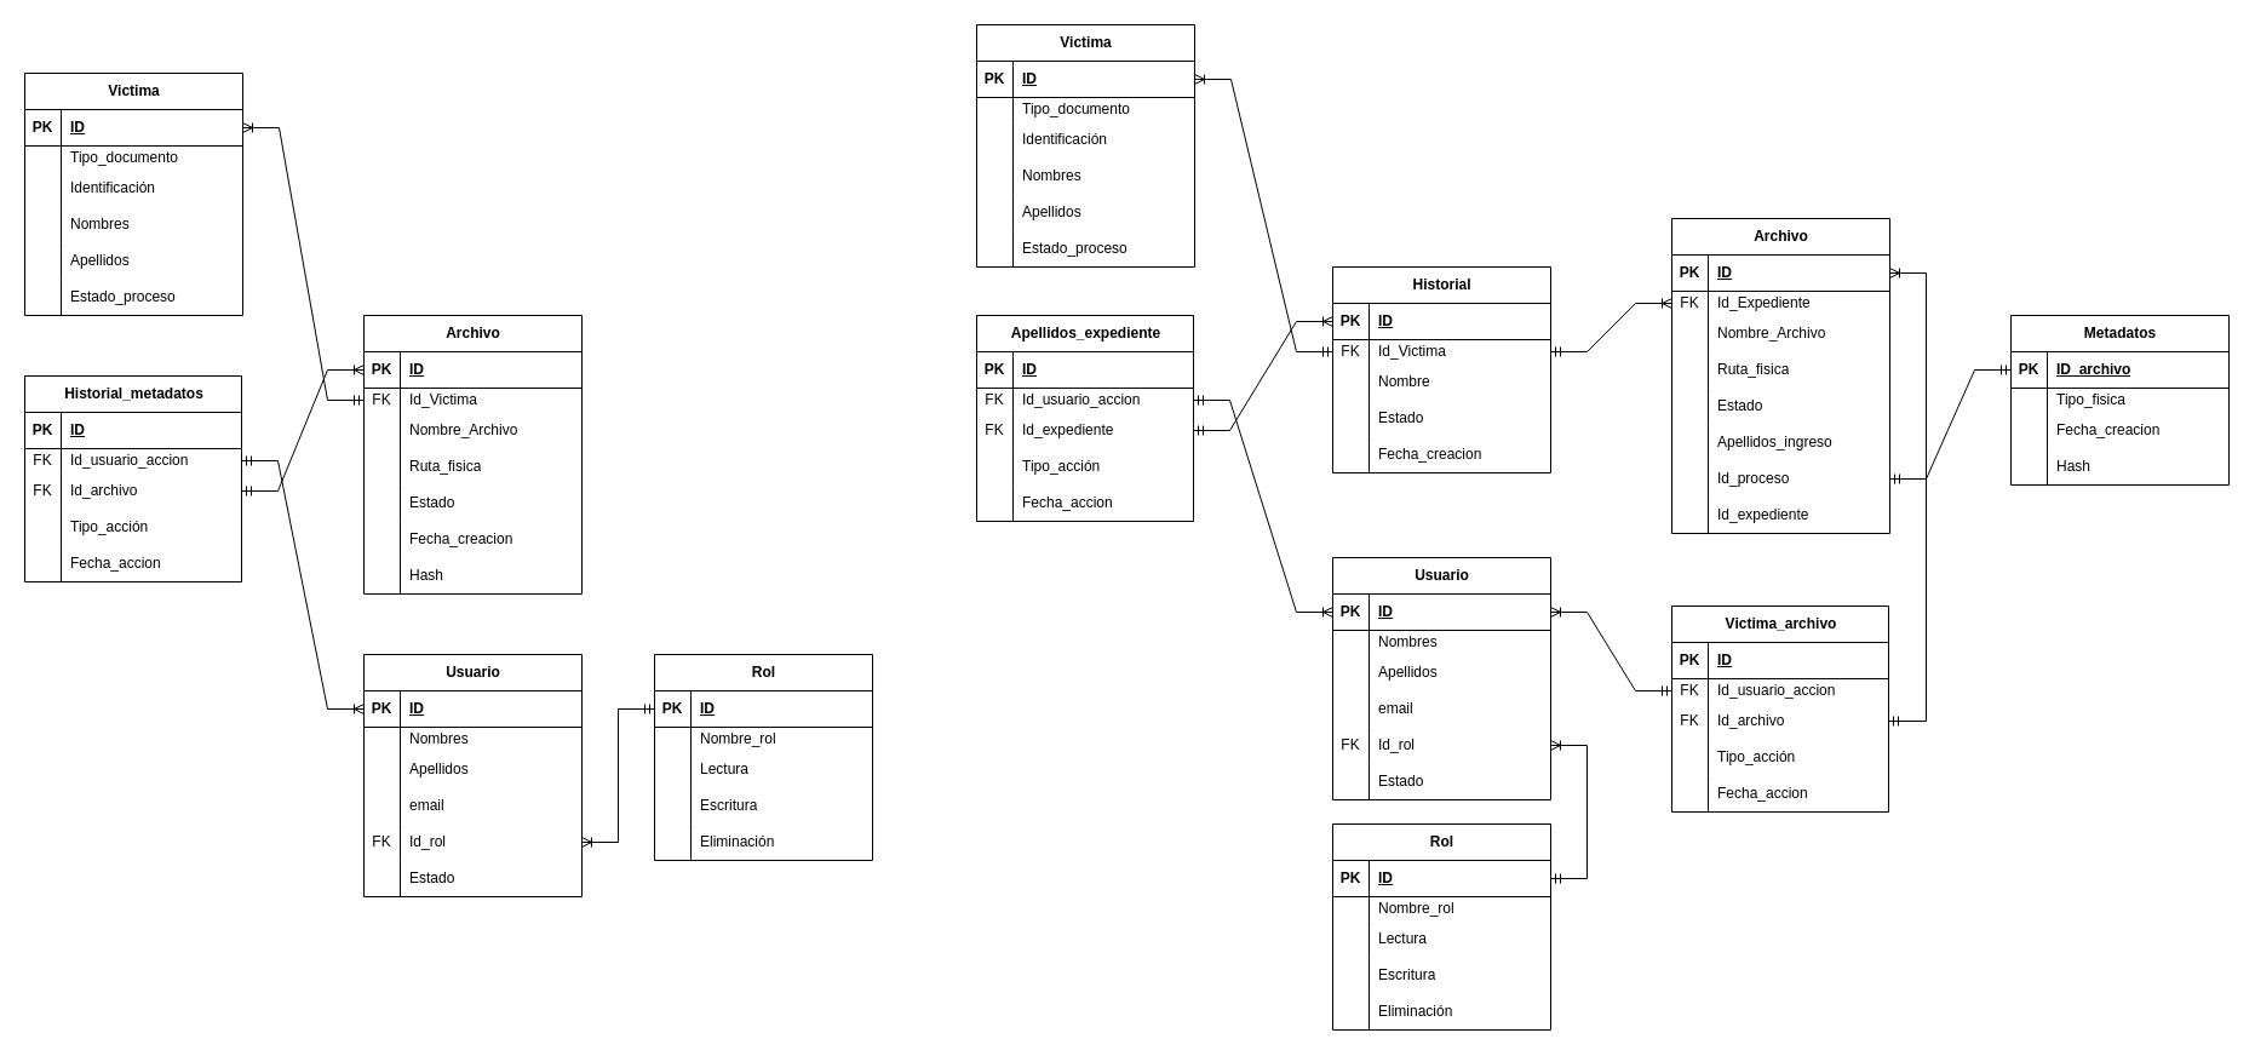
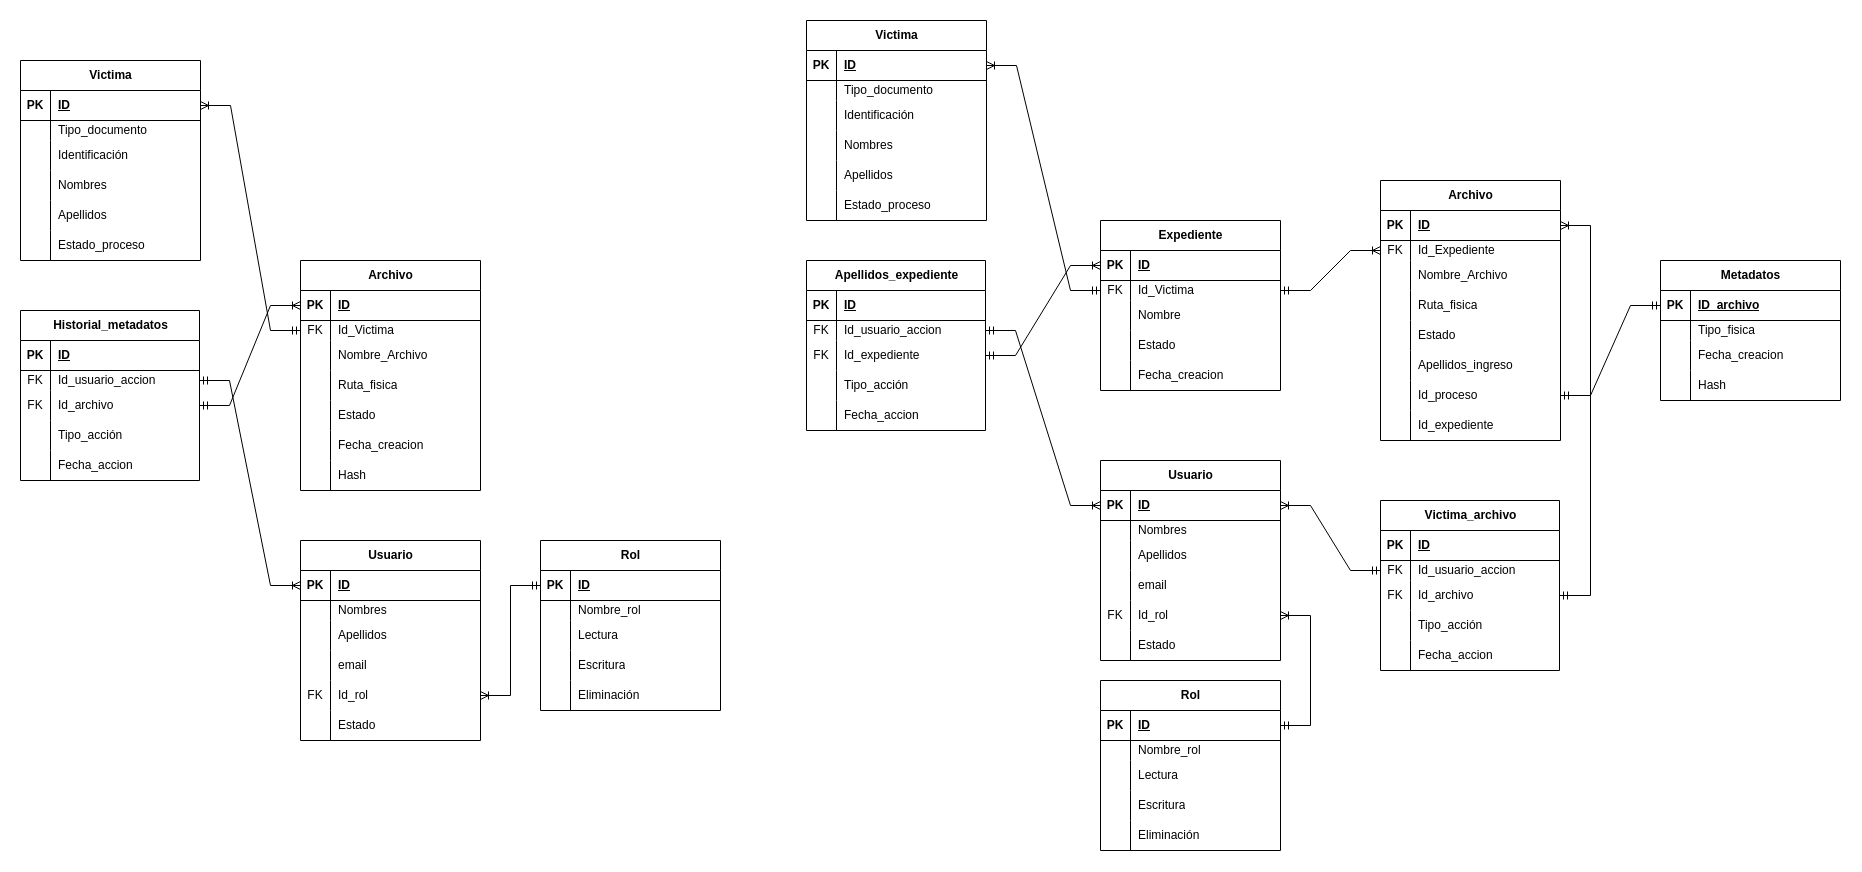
- <mxCell id="136" value="Historial" style="shape=table;startSize=30;container=1;collapsible=1;childLayout=tableLayout;fixedRows=1;rowLines=0;fontStyle=1;align=center;resizeLast=1;html=1;" vertex="1" parent="1"><mxGeometry x="1100" y="220" width="180" height="170" as="geometry" /></mxCell>
+ <mxCell id="136" value="Expediente" style="shape=table;startSize=30;container=1;collapsible=1;childLayout=tableLayout;fixedRows=1;rowLines=0;fontStyle=1;align=center;resizeLast=1;html=1;" vertex="1" parent="1"><mxGeometry x="1100" y="220" width="180" height="170" as="geometry" /></mxCell>
